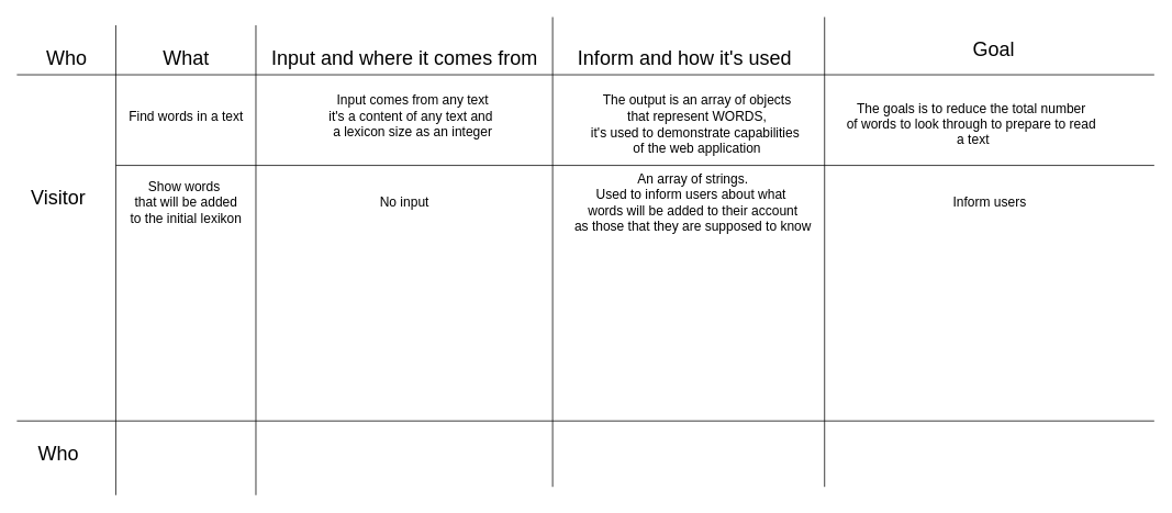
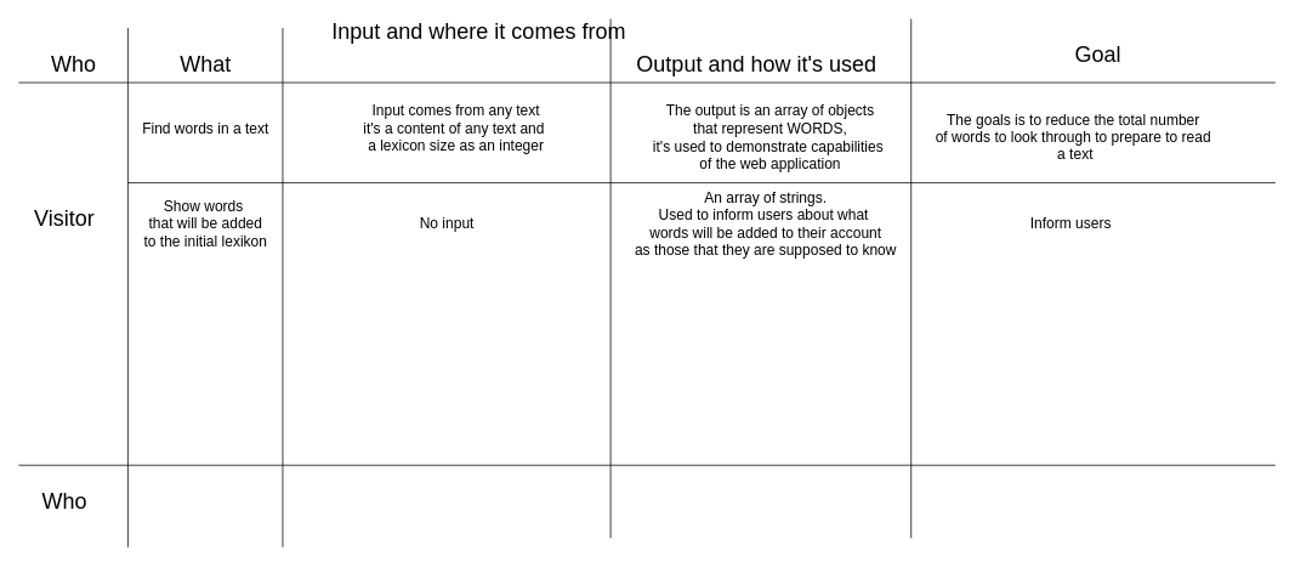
- <mxCell id="4" value="&lt;font style=&quot;font-size: 24px&quot;&gt;Input and where it comes from&lt;/font&gt;" style="text;html=1;align=center;verticalAlign=middle;resizable=0;points=[];autosize=1;" vertex="1" parent="1"><mxGeometry x="320" y="60" width="340" height="20" as="geometry" /></mxCell>
+ <mxCell id="4" value="&lt;font style=&quot;font-size: 24px&quot;&gt;Input and where it comes from&lt;/font&gt;" style="text;html=1;align=center;verticalAlign=middle;resizable=0;points=[];autosize=1;" vertex="1" parent="1"><mxGeometry x="355" y="25" width="340" height="20" as="geometry" /></mxCell>
- <mxCell id="5" value="&lt;font style=&quot;font-size: 24px&quot;&gt;Inform and how it's used&lt;br&gt;&lt;/font&gt;" style="text;html=1;align=center;verticalAlign=middle;resizable=0;points=[];autosize=1;" vertex="1" parent="1"><mxGeometry x="690" y="60" width="280" height="20" as="geometry" /></mxCell>
+ <mxCell id="5" value="&lt;font style=&quot;font-size: 24px&quot;&gt;Output and how it's used&lt;br&gt;&lt;/font&gt;" style="text;html=1;align=center;verticalAlign=middle;resizable=0;points=[];autosize=1;" vertex="1" parent="1"><mxGeometry x="690" y="60" width="280" height="20" as="geometry" /></mxCell>
- <mxCell id="23" value="&lt;font style=&quot;font-size: 16px&quot;&gt;Inform users&lt;br&gt;&lt;/font&gt;" style="text;html=1;align=center;verticalAlign=middle;resizable=0;points=[];autosize=1;" vertex="1" parent="1"><mxGeometry x="1150" y="235" width="100" height="20" as="geometry" /></mxCell>
+ <mxCell id="23" value="&lt;font style=&quot;font-size: 16px&quot;&gt;Inform users&lt;br&gt;&lt;/font&gt;" style="text;html=1;align=center;verticalAlign=middle;resizable=0;points=[];autosize=1;" vertex="1" parent="1"><mxGeometry x="1125" y="235" width="100" height="20" as="geometry" /></mxCell>
